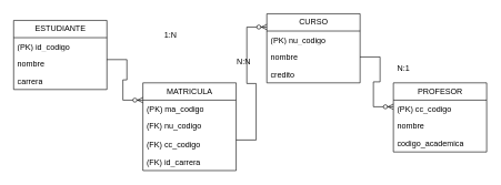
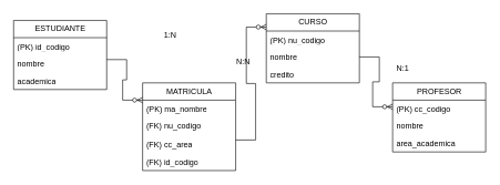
- <mxCell id="5" value="carrera" style="text;strokeColor=none;fillColor=none;align=left;verticalAlign=top;spacingLeft=4;spacingRight=4;overflow=hidden;rotatable=0;points=[[0,0.5],[1,0.5]];portConstraint=eastwest;whiteSpace=wrap;html=1;" vertex="1" parent="2"><mxGeometry y="78" width="140" height="26" as="geometry" /></mxCell>
+ <mxCell id="5" value="academica" style="text;strokeColor=none;fillColor=none;align=left;verticalAlign=top;spacingLeft=4;spacingRight=4;overflow=hidden;rotatable=0;points=[[0,0.5],[1,0.5]];portConstraint=eastwest;whiteSpace=wrap;html=1;" vertex="1" parent="2"><mxGeometry y="78" width="140" height="26" as="geometry" /></mxCell>
- <mxCell id="7" value="&lt;div&gt;&lt;span style=&quot;background-color: transparent; color: light-dark(rgb(0, 0, 0), rgb(255, 255, 255));&quot;&gt;(PK) ma_codigo&lt;/span&gt;&lt;/div&gt;&lt;div&gt;&lt;br&gt;&lt;/div&gt;" style="text;strokeColor=none;fillColor=none;align=left;verticalAlign=top;spacingLeft=4;spacingRight=4;overflow=hidden;rotatable=0;points=[[0,0.5],[1,0.5]];portConstraint=eastwest;whiteSpace=wrap;html=1;" vertex="1" parent="6"><mxGeometry y="26" width="140" height="26" as="geometry" /></mxCell>
+ <mxCell id="7" value="&lt;div&gt;&lt;span style=&quot;background-color: transparent; color: light-dark(rgb(0, 0, 0), rgb(255, 255, 255));&quot;&gt;(PK) ma_nombre&lt;/span&gt;&lt;/div&gt;&lt;div&gt;&lt;br&gt;&lt;/div&gt;" style="text;strokeColor=none;fillColor=none;align=left;verticalAlign=top;spacingLeft=4;spacingRight=4;overflow=hidden;rotatable=0;points=[[0,0.5],[1,0.5]];portConstraint=eastwest;whiteSpace=wrap;html=1;" vertex="1" parent="6"><mxGeometry y="26" width="140" height="26" as="geometry" /></mxCell>
- <mxCell id="18" value="codigo_academica" style="text;strokeColor=none;fillColor=none;align=left;verticalAlign=top;spacingLeft=4;spacingRight=4;overflow=hidden;rotatable=0;points=[[0,0.5],[1,0.5]];portConstraint=eastwest;whiteSpace=wrap;html=1;" vertex="1" parent="15"><mxGeometry y="78" width="140" height="26" as="geometry" /></mxCell>
+ <mxCell id="18" value="area_academica" style="text;strokeColor=none;fillColor=none;align=left;verticalAlign=top;spacingLeft=4;spacingRight=4;overflow=hidden;rotatable=0;points=[[0,0.5],[1,0.5]];portConstraint=eastwest;whiteSpace=wrap;html=1;" vertex="1" parent="15"><mxGeometry y="78" width="140" height="26" as="geometry" /></mxCell>
- <mxCell id="9" value="(FK) cc_codigo" style="text;strokeColor=none;fillColor=none;align=left;verticalAlign=top;spacingLeft=4;spacingRight=4;overflow=hidden;rotatable=0;points=[[0,0.5],[1,0.5]];portConstraint=eastwest;whiteSpace=wrap;html=1;" vertex="1" parent="6"><mxGeometry y="80" width="140" height="26" as="geometry" /></mxCell>
+ <mxCell id="9" value="(FK) cc_area" style="text;strokeColor=none;fillColor=none;align=left;verticalAlign=top;spacingLeft=4;spacingRight=4;overflow=hidden;rotatable=0;points=[[0,0.5],[1,0.5]];portConstraint=eastwest;whiteSpace=wrap;html=1;" vertex="1" parent="6"><mxGeometry y="80" width="140" height="26" as="geometry" /></mxCell>
- <mxCell id="10" value="(FK) id_carrera" style="text;strokeColor=none;fillColor=none;align=left;verticalAlign=top;spacingLeft=4;spacingRight=4;overflow=hidden;rotatable=0;points=[[0,0.5],[1,0.5]];portConstraint=eastwest;whiteSpace=wrap;html=1;" vertex="1" parent="6"><mxGeometry y="106" width="140" height="26" as="geometry" /></mxCell>
+ <mxCell id="10" value="(FK) id_codigo" style="text;strokeColor=none;fillColor=none;align=left;verticalAlign=top;spacingLeft=4;spacingRight=4;overflow=hidden;rotatable=0;points=[[0,0.5],[1,0.5]];portConstraint=eastwest;whiteSpace=wrap;html=1;" vertex="1" parent="6"><mxGeometry y="106" width="140" height="26" as="geometry" /></mxCell>
